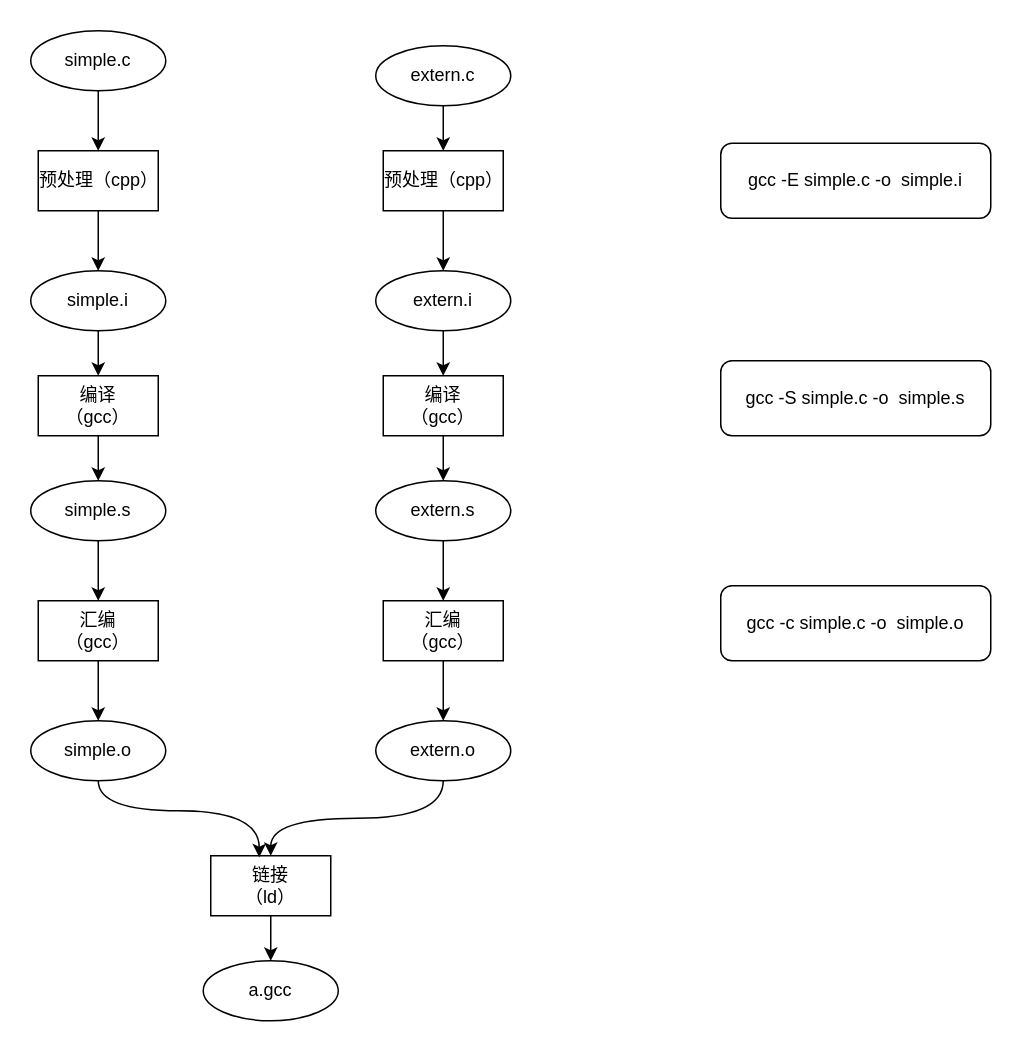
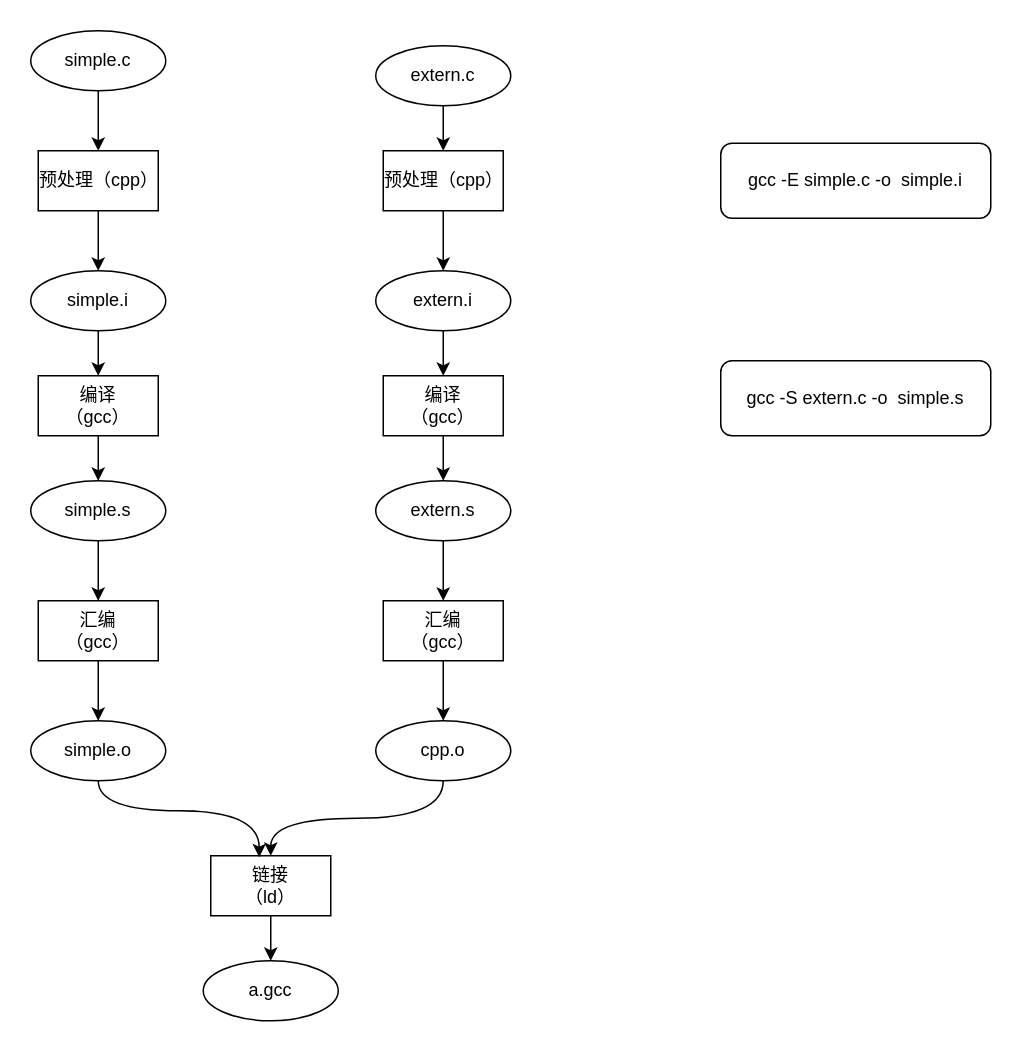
- <mxCell id="37" value="gcc -S simple.c -o&amp;nbsp; simple.s" style="rounded=1;whiteSpace=wrap;html=1;" vertex="1" parent="2"><mxGeometry x="460" y="220" width="180" height="50" as="geometry" /></mxCell>
+ <mxCell id="37" value="gcc -S extern.c -o&amp;nbsp; simple.s" style="rounded=1;whiteSpace=wrap;html=1;" vertex="1" parent="2"><mxGeometry x="460" y="220" width="180" height="50" as="geometry" /></mxCell>
- <mxCell id="38" value="gcc -c simple.c -o&amp;nbsp; simple.o" style="rounded=1;whiteSpace=wrap;html=1;" vertex="1" parent="2"><mxGeometry x="460" y="370" width="180" height="50" as="geometry" /></mxCell>
- <mxCell id="31" value="extern.o" style="ellipse;whiteSpace=wrap;html=1;" vertex="1" parent="2"><mxGeometry x="230" y="460" width="90" height="40" as="geometry" /></mxCell>
+ <mxCell id="31" value="cpp.o" style="ellipse;whiteSpace=wrap;html=1;" vertex="1" parent="2"><mxGeometry x="230" y="460" width="90" height="40" as="geometry" /></mxCell>
